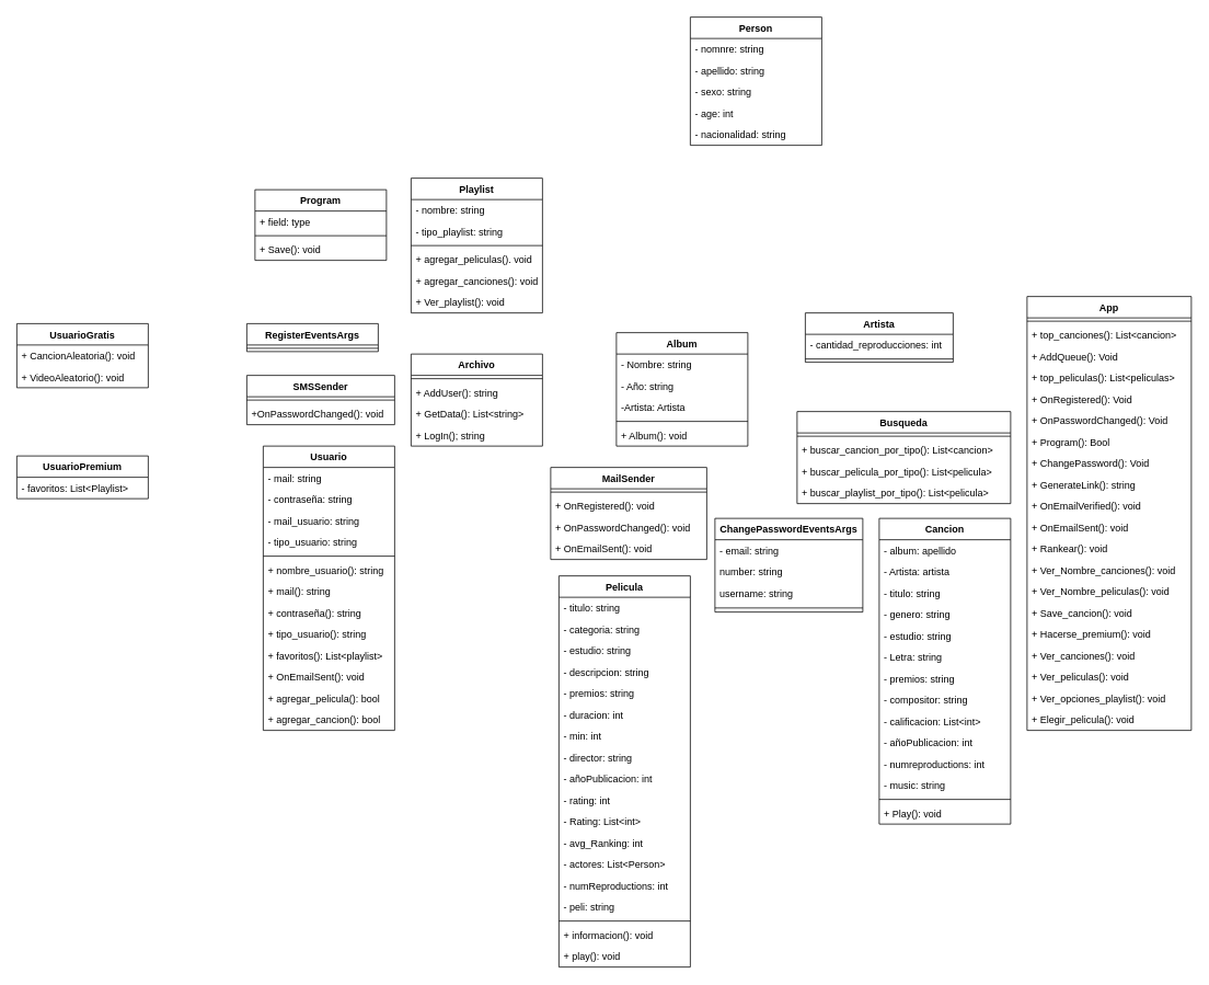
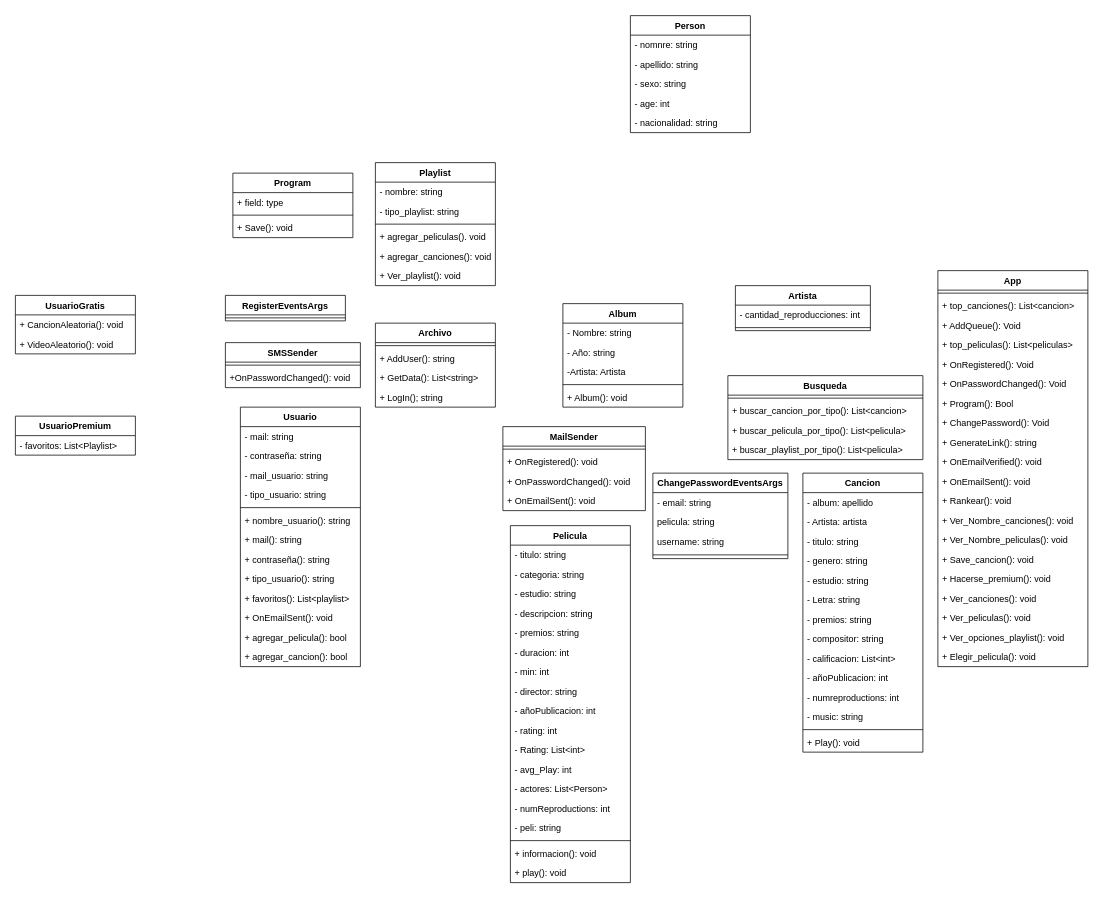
- <mxCell id="59" value="number: string" style="text;strokeColor=none;fillColor=none;align=left;verticalAlign=top;spacingLeft=4;spacingRight=4;overflow=hidden;rotatable=0;points=[[0,0.5],[1,0.5]];portConstraint=eastwest;" vertex="1" parent="57"><mxGeometry y="52" width="180" height="26" as="geometry" /></mxCell>
+ <mxCell id="59" value="pelicula: string" style="text;strokeColor=none;fillColor=none;align=left;verticalAlign=top;spacingLeft=4;spacingRight=4;overflow=hidden;rotatable=0;points=[[0,0.5],[1,0.5]];portConstraint=eastwest;" vertex="1" parent="57"><mxGeometry y="52" width="180" height="26" as="geometry" /></mxCell>
- <mxCell id="79" value="- avg_Ranking: int" style="text;strokeColor=none;fillColor=none;align=left;verticalAlign=top;spacingLeft=4;spacingRight=4;overflow=hidden;rotatable=0;points=[[0,0.5],[1,0.5]];portConstraint=eastwest;" vertex="1" parent="67"><mxGeometry y="312" width="160" height="26" as="geometry" /></mxCell>
+ <mxCell id="79" value="- avg_Play: int" style="text;strokeColor=none;fillColor=none;align=left;verticalAlign=top;spacingLeft=4;spacingRight=4;overflow=hidden;rotatable=0;points=[[0,0.5],[1,0.5]];portConstraint=eastwest;" vertex="1" parent="67"><mxGeometry y="312" width="160" height="26" as="geometry" /></mxCell>
